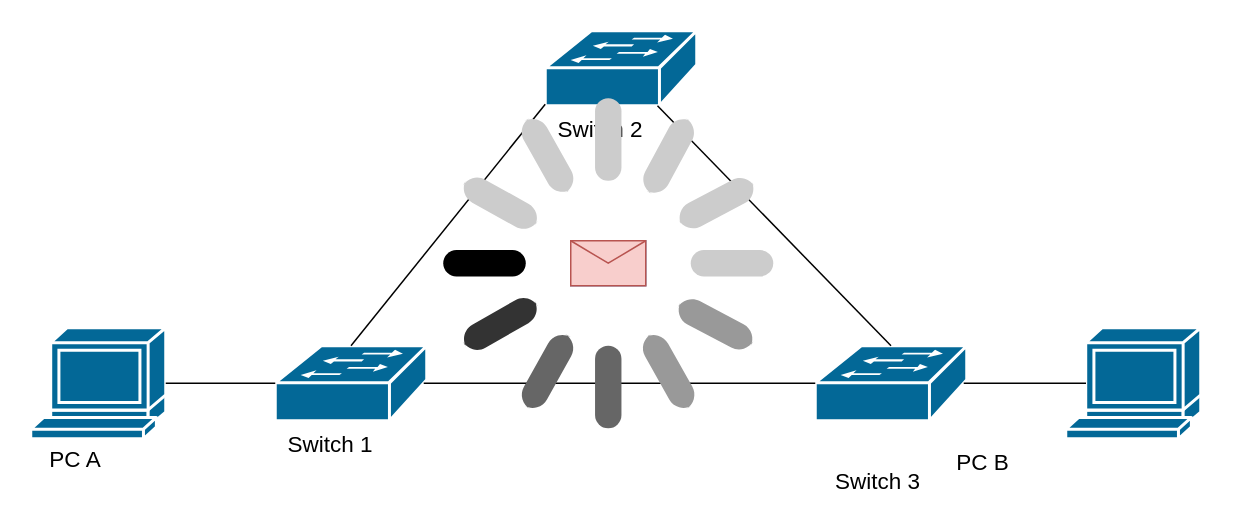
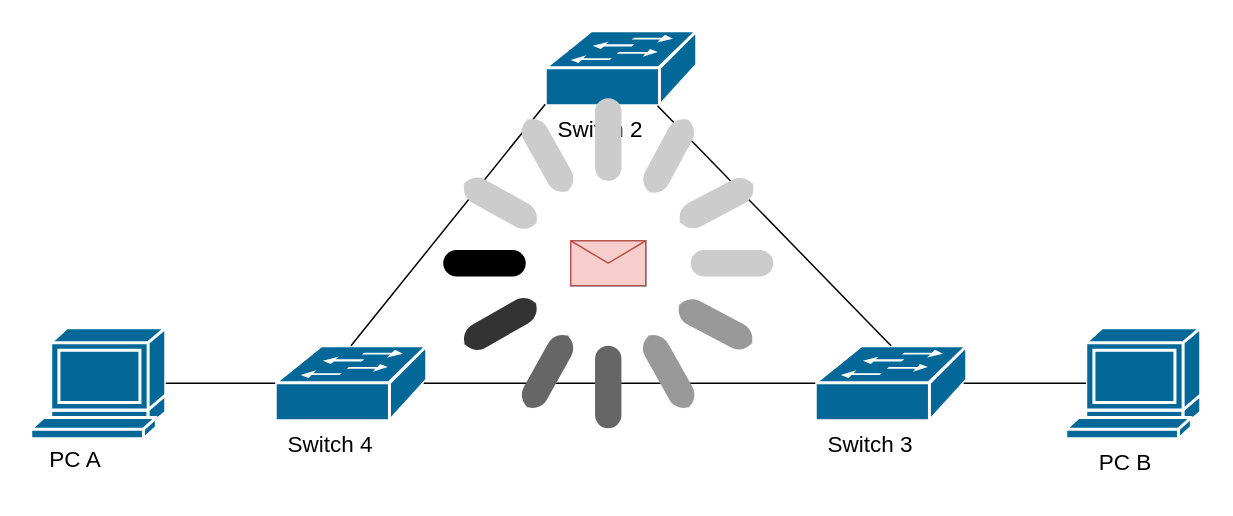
- <mxCell id="13" value="&lt;font style=&quot;font-size: 15px;&quot;&gt;Switch 1&lt;/font&gt;" style="text;html=1;strokeColor=none;fillColor=none;align=center;verticalAlign=middle;whiteSpace=wrap;rounded=0;" parent="1" vertex="1"><mxGeometry x="190" y="280" width="60" height="30" as="geometry" /></mxCell>
+ <mxCell id="13" value="&lt;font style=&quot;font-size: 15px;&quot;&gt;Switch 4&lt;/font&gt;" style="text;html=1;strokeColor=none;fillColor=none;align=center;verticalAlign=middle;whiteSpace=wrap;rounded=0;" parent="1" vertex="1"><mxGeometry x="190" y="280" width="60" height="30" as="geometry" /></mxCell>
- <mxCell id="16" value="&lt;font style=&quot;font-size: 15px;&quot;&gt;PC B&lt;/font&gt;" style="text;html=1;strokeColor=none;fillColor=none;align=center;verticalAlign=middle;whiteSpace=wrap;rounded=0;" parent="1" vertex="1"><mxGeometry x="625" y="292" width="60" height="30" as="geometry" /></mxCell>
+ <mxCell id="16" value="&lt;font style=&quot;font-size: 15px;&quot;&gt;PC B&lt;/font&gt;" style="text;html=1;strokeColor=none;fillColor=none;align=center;verticalAlign=middle;whiteSpace=wrap;rounded=0;" parent="1" vertex="1"><mxGeometry x="720" y="292" width="60" height="30" as="geometry" /></mxCell>
- <mxCell id="15" value="&lt;font style=&quot;font-size: 15px;&quot;&gt;Switch 3&lt;/font&gt;" style="text;html=1;strokeColor=none;fillColor=none;align=center;verticalAlign=middle;whiteSpace=wrap;rounded=0;" parent="1" vertex="1"><mxGeometry x="555" y="305" width="60" height="30" as="geometry" /></mxCell>
+ <mxCell id="15" value="&lt;font style=&quot;font-size: 15px;&quot;&gt;Switch 3&lt;/font&gt;" style="text;html=1;strokeColor=none;fillColor=none;align=center;verticalAlign=middle;whiteSpace=wrap;rounded=0;" parent="1" vertex="1"><mxGeometry x="550" y="280" width="60" height="30" as="geometry" /></mxCell>
